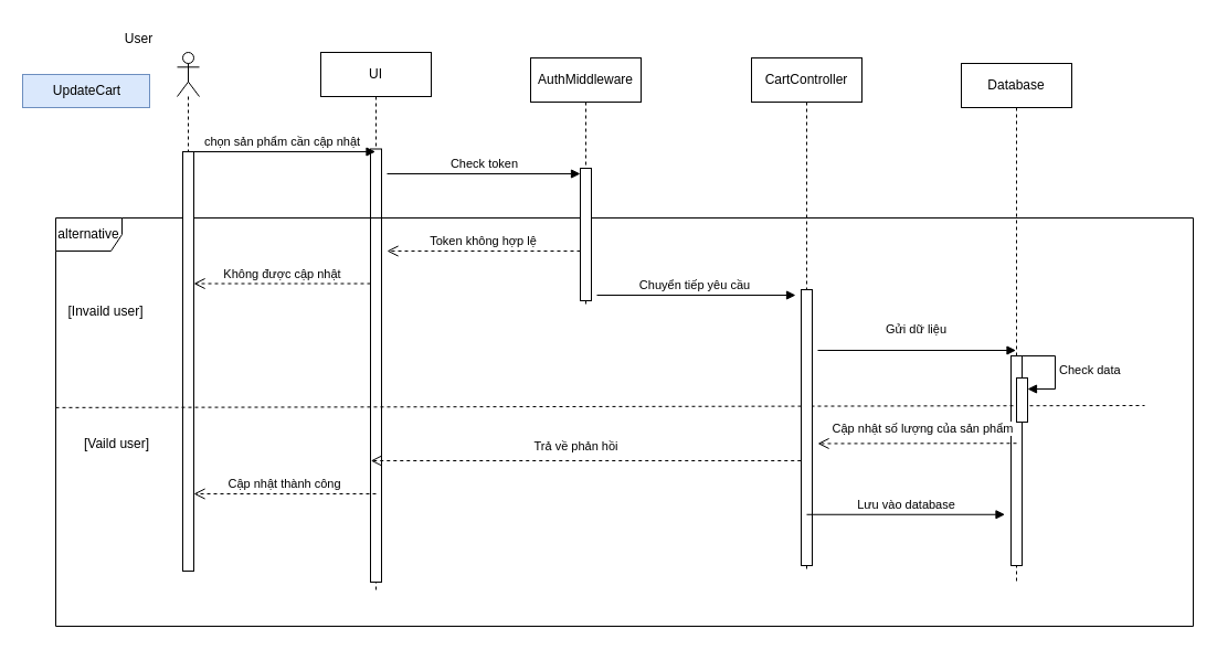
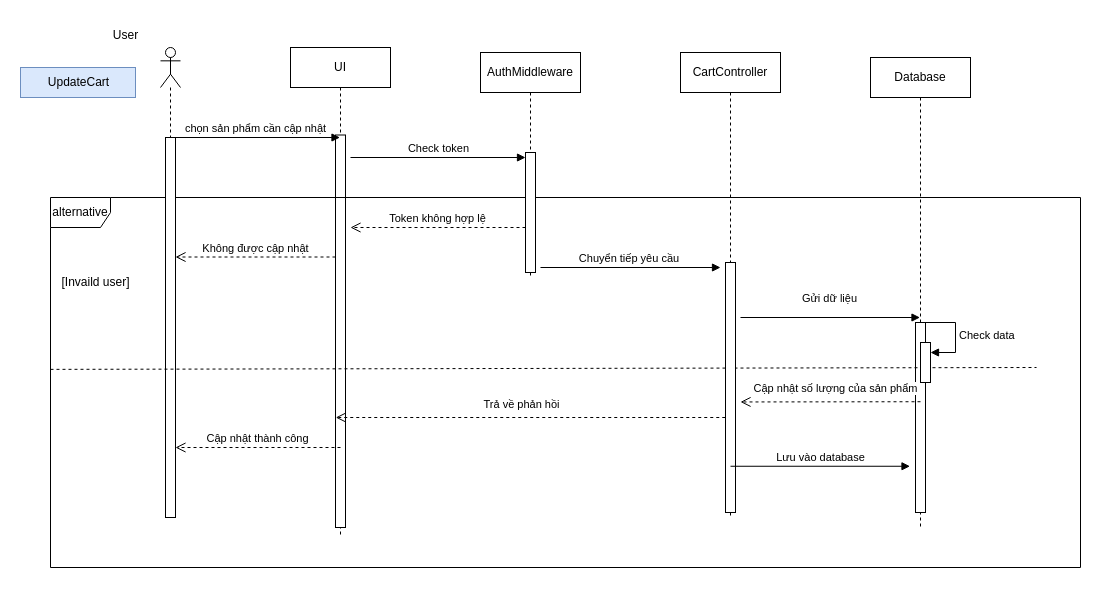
- <mxCell id="11" value="[Vaild user]" style="text;html=1;align=center;verticalAlign=middle;resizable=0;points=[];autosize=1;strokeColor=none;fillColor=none;" parent="1" vertex="1"><mxGeometry x="65" y="387" width="80" height="30" as="geometry" /></mxCell>
